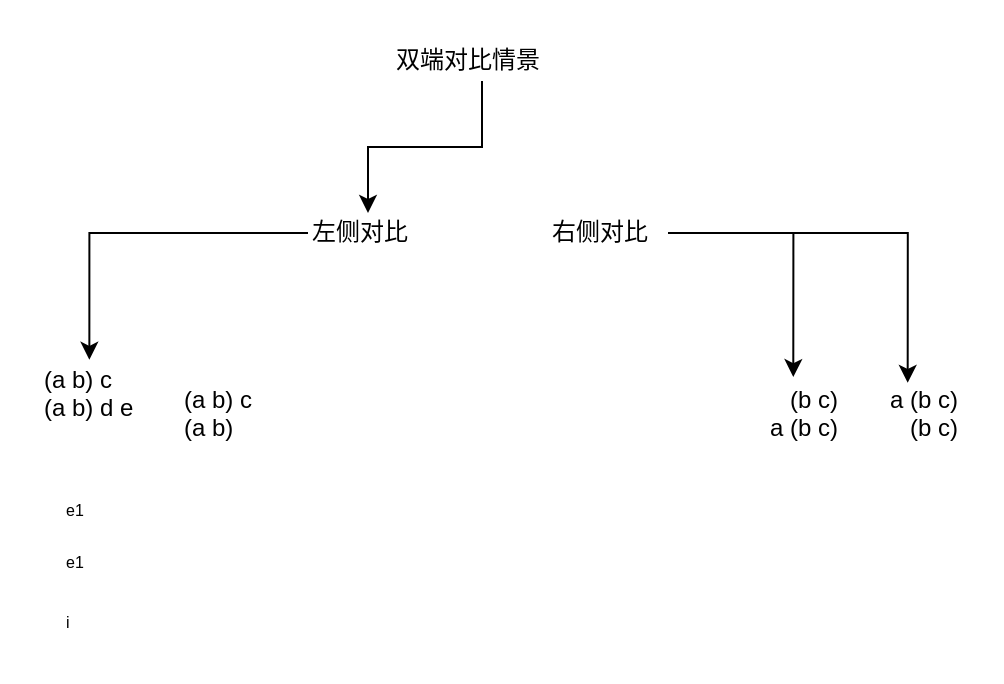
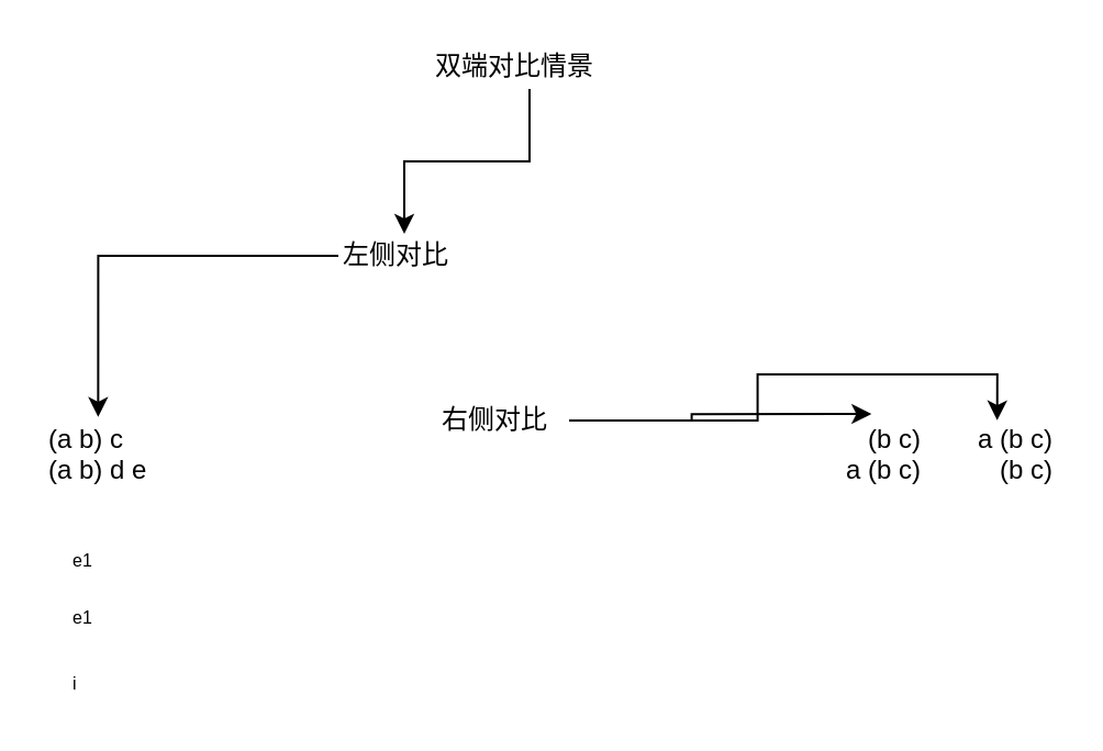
- <mxCell id="8" value="右侧对比" style="text;html=1;resizable=0;points=[];autosize=1;align=left;verticalAlign=top;spacingTop=-4;" parent="1" vertex="1"><mxGeometry x="273.5" y="106" width="60" height="20" as="geometry" /></mxCell>
+ <mxCell id="8" value="右侧对比" style="text;html=1;resizable=0;points=[];autosize=1;align=left;verticalAlign=top;spacingTop=-4;" parent="1" vertex="1"><mxGeometry x="198.5" y="181" width="60" height="20" as="geometry" /></mxCell>
- <mxCell id="9" value="(a b) c&lt;br&gt;(a b) d e" style="text;html=1;resizable=0;points=[];autosize=1;align=left;verticalAlign=top;spacingTop=-4;" parent="1" vertex="1"><mxGeometry x="20" y="180" width="60" height="30" as="geometry" /></mxCell>
+ <mxCell id="9" value="(a b) c&lt;br&gt;(a b) d e" style="text;html=1;resizable=0;points=[];autosize=1;align=left;verticalAlign=top;spacingTop=-4;" parent="1" vertex="1"><mxGeometry x="20" y="190" width="60" height="30" as="geometry" /></mxCell>
- <mxCell id="10" value="(a b) c&lt;br&gt;(a b)" style="text;html=1;resizable=0;points=[];autosize=1;align=left;verticalAlign=top;spacingTop=-4;" parent="1" vertex="1"><mxGeometry x="90" y="190" width="50" height="30" as="geometry" /></mxCell>
